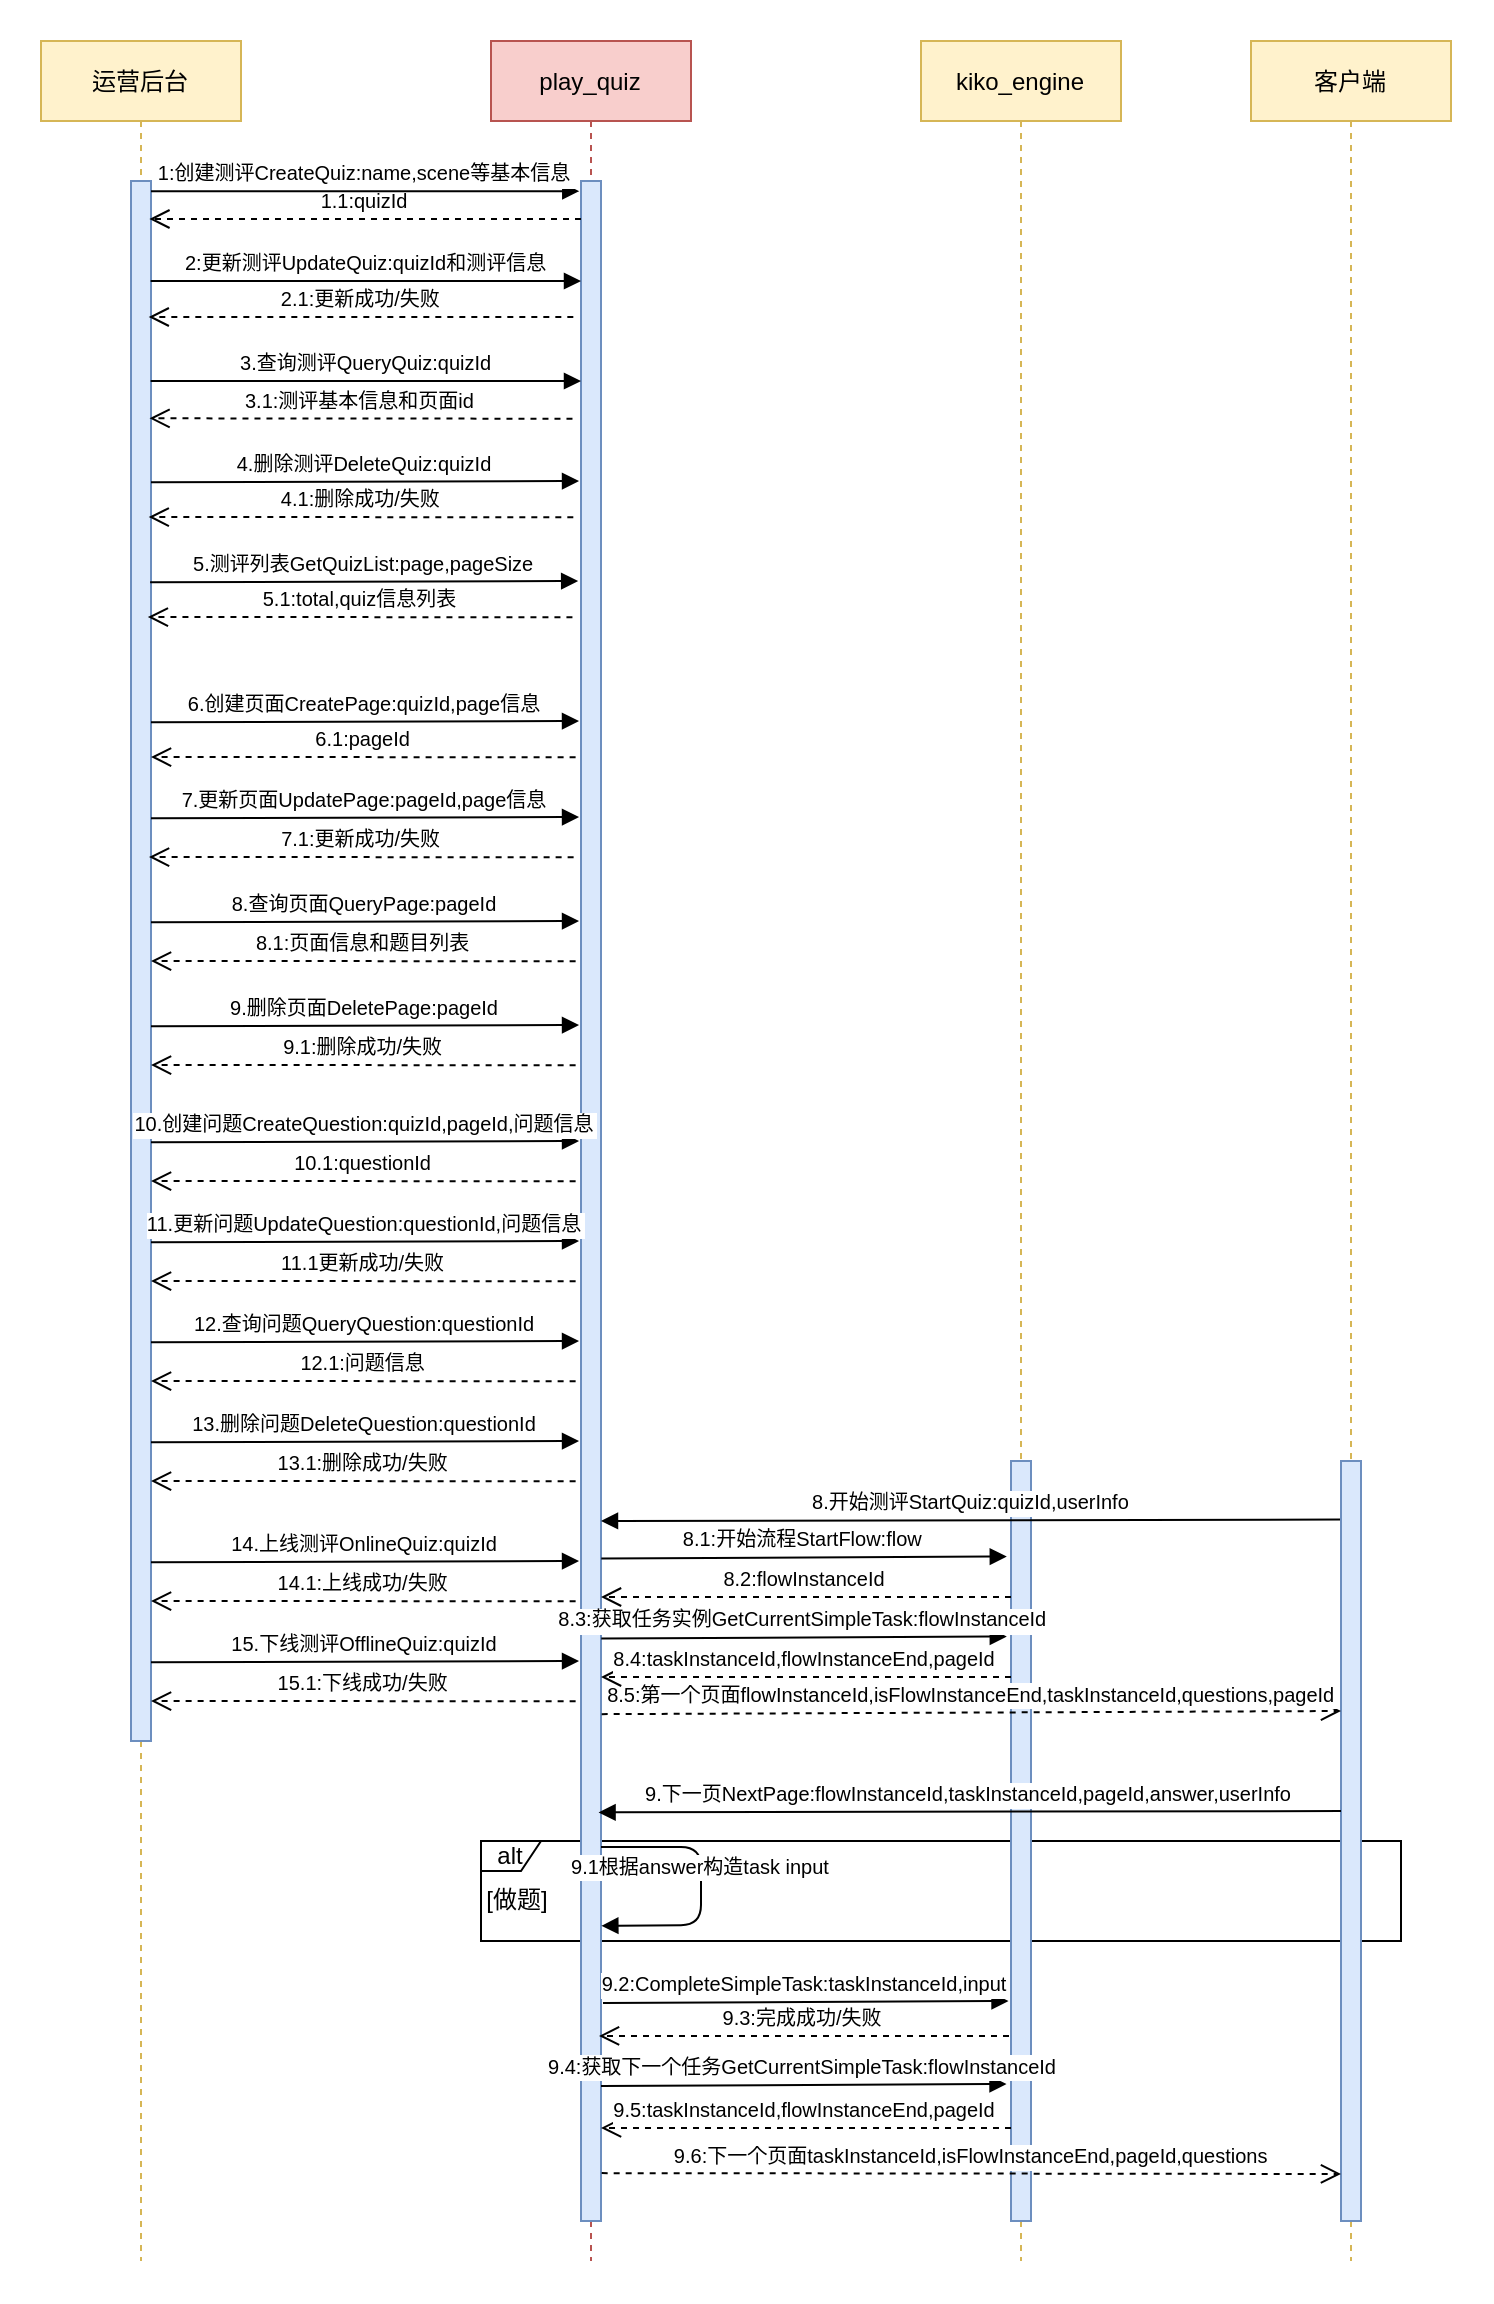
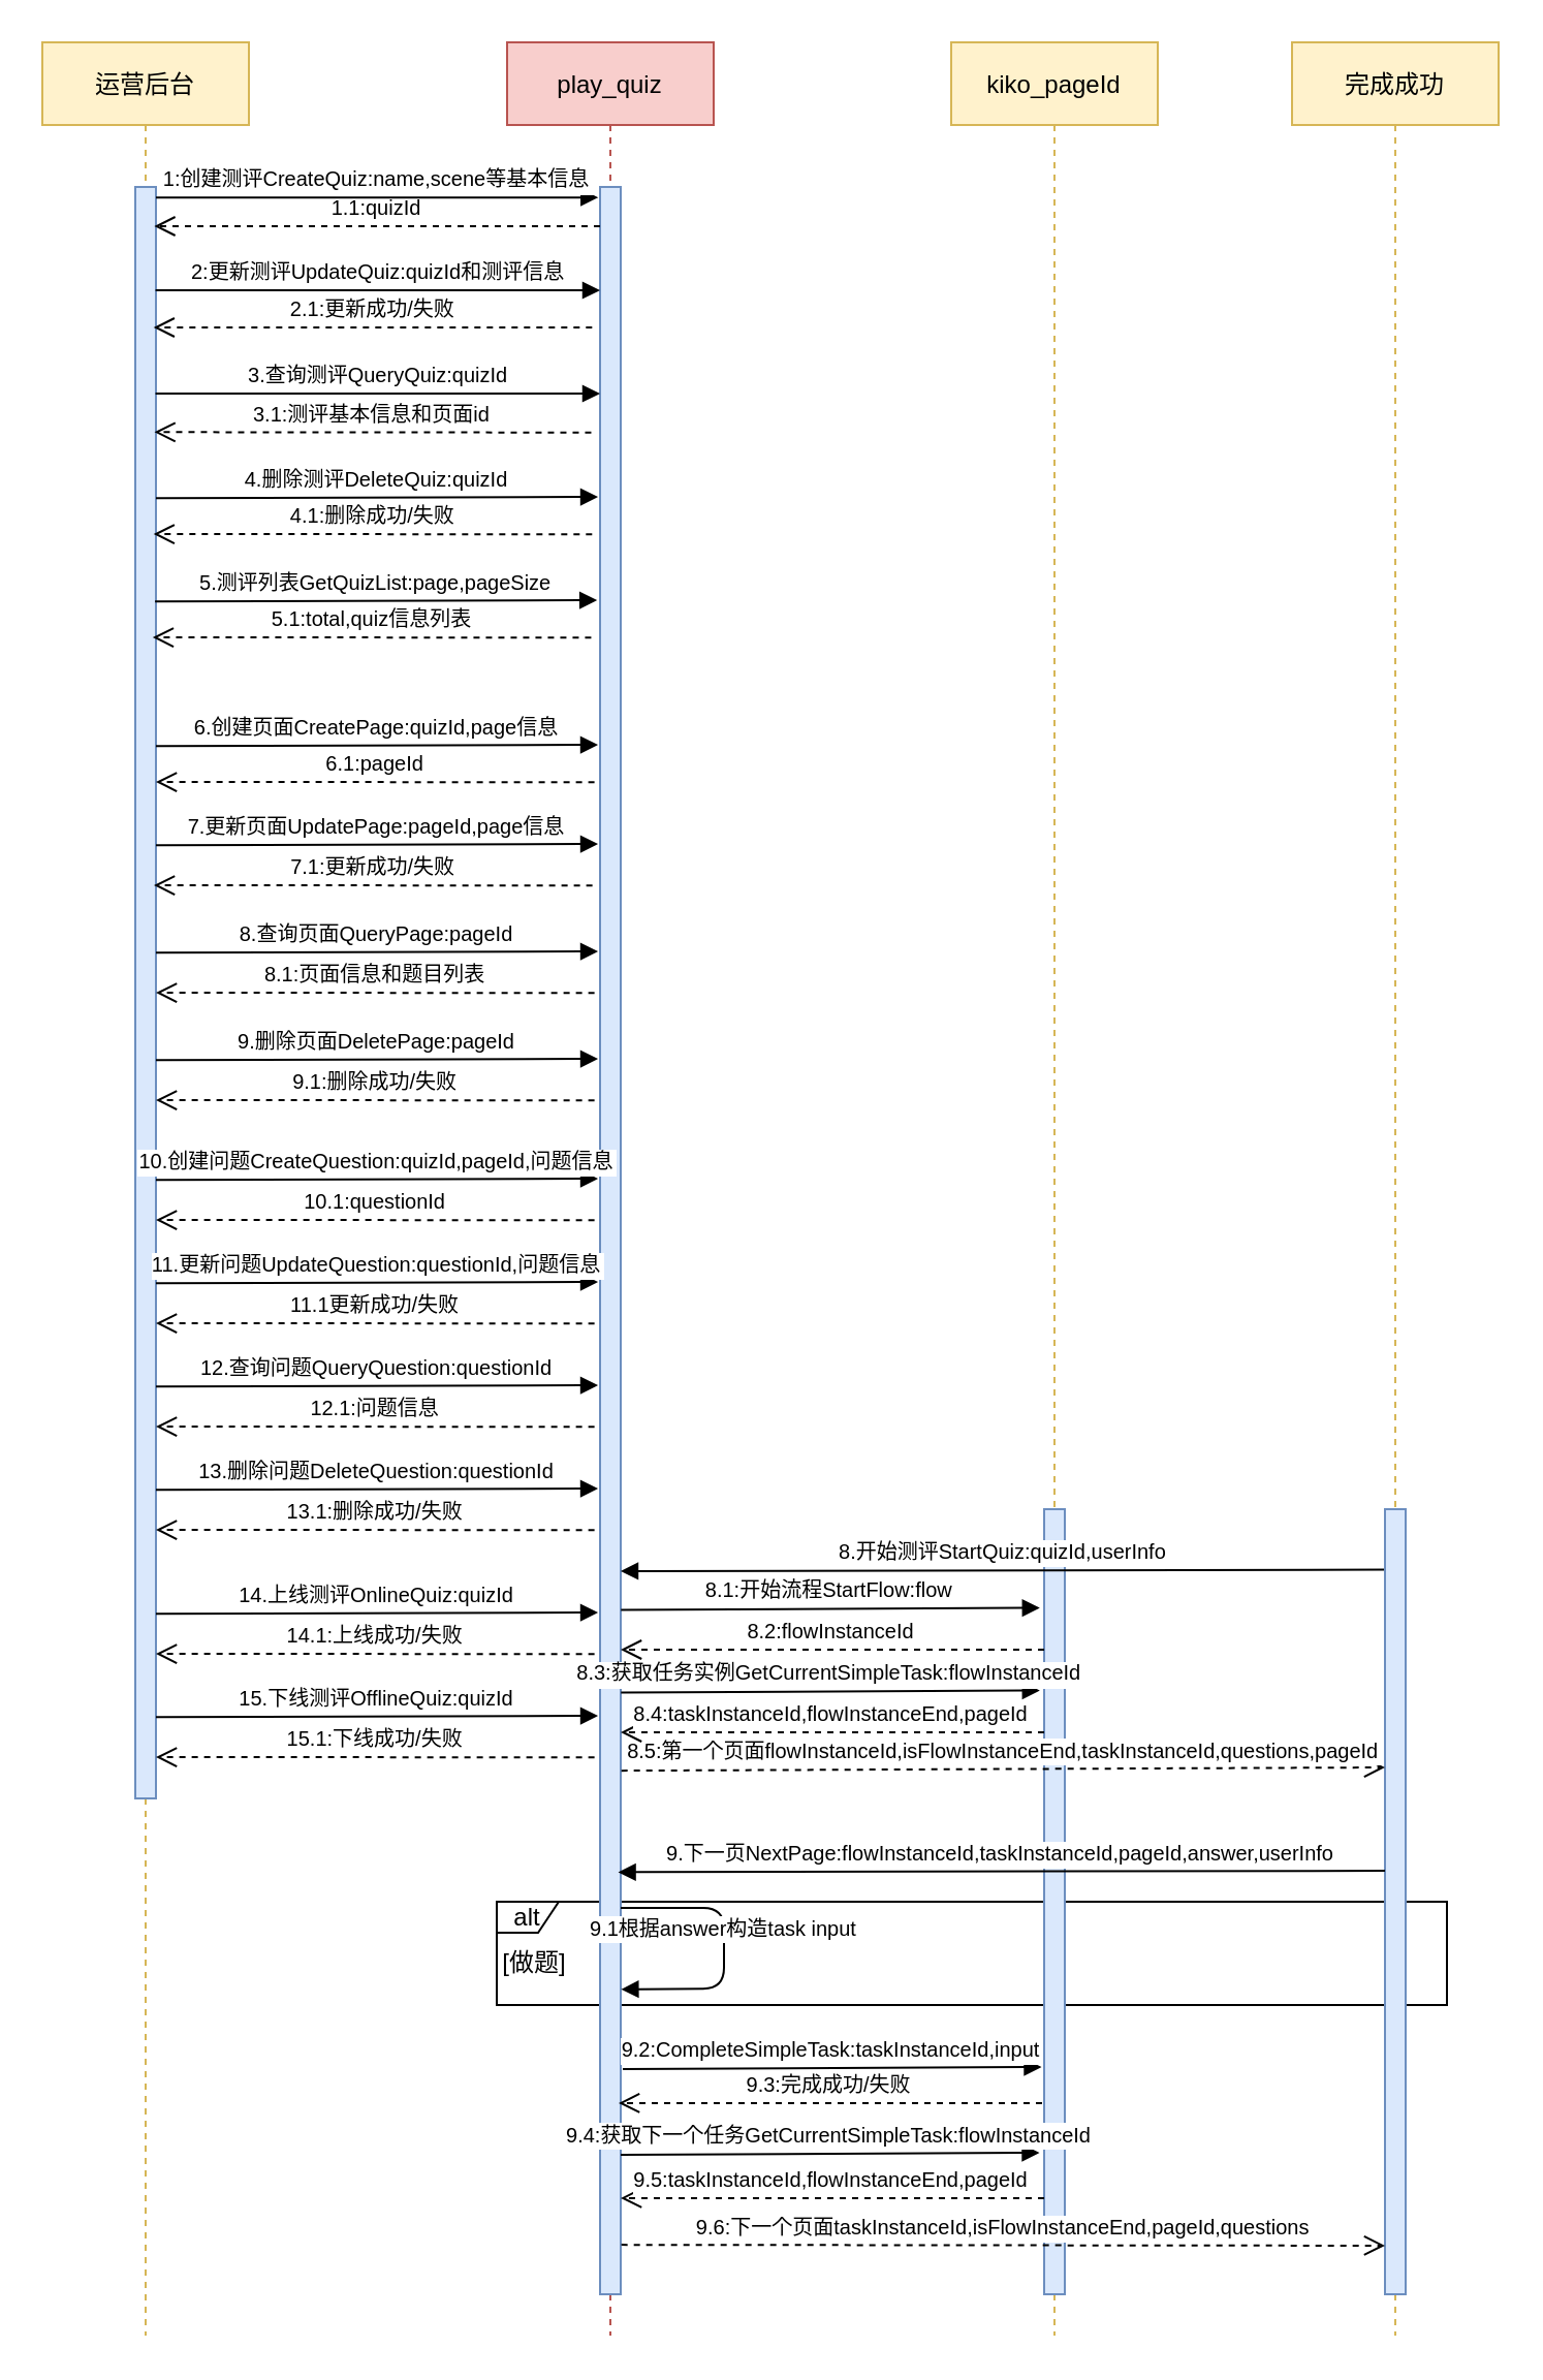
- <mxCell id="9" value="kiko_engine" style="shape=umlLifeline;perimeter=lifelinePerimeter;container=1;collapsible=0;recursiveResize=0;rounded=0;shadow=0;strokeWidth=1;fillColor=#fff2cc;strokeColor=#d6b656;" parent="1" vertex="1"><mxGeometry x="460" y="20" width="100" height="1110" as="geometry" /></mxCell>
+ <mxCell id="9" value="kiko_pageId" style="shape=umlLifeline;perimeter=lifelinePerimeter;container=1;collapsible=0;recursiveResize=0;rounded=0;shadow=0;strokeWidth=1;fillColor=#fff2cc;strokeColor=#d6b656;" parent="1" vertex="1"><mxGeometry x="460" y="20" width="100" height="1110" as="geometry" /></mxCell>
- <mxCell id="11" value="客户端" style="shape=umlLifeline;perimeter=lifelinePerimeter;container=1;collapsible=0;recursiveResize=0;rounded=0;shadow=0;strokeWidth=1;fillColor=#fff2cc;strokeColor=#d6b656;" parent="1" vertex="1"><mxGeometry x="625" y="20" width="100" height="1110" as="geometry" /></mxCell>
+ <mxCell id="11" value="完成成功" style="shape=umlLifeline;perimeter=lifelinePerimeter;container=1;collapsible=0;recursiveResize=0;rounded=0;shadow=0;strokeWidth=1;fillColor=#fff2cc;strokeColor=#d6b656;" parent="1" vertex="1"><mxGeometry x="625" y="20" width="100" height="1110" as="geometry" /></mxCell>
